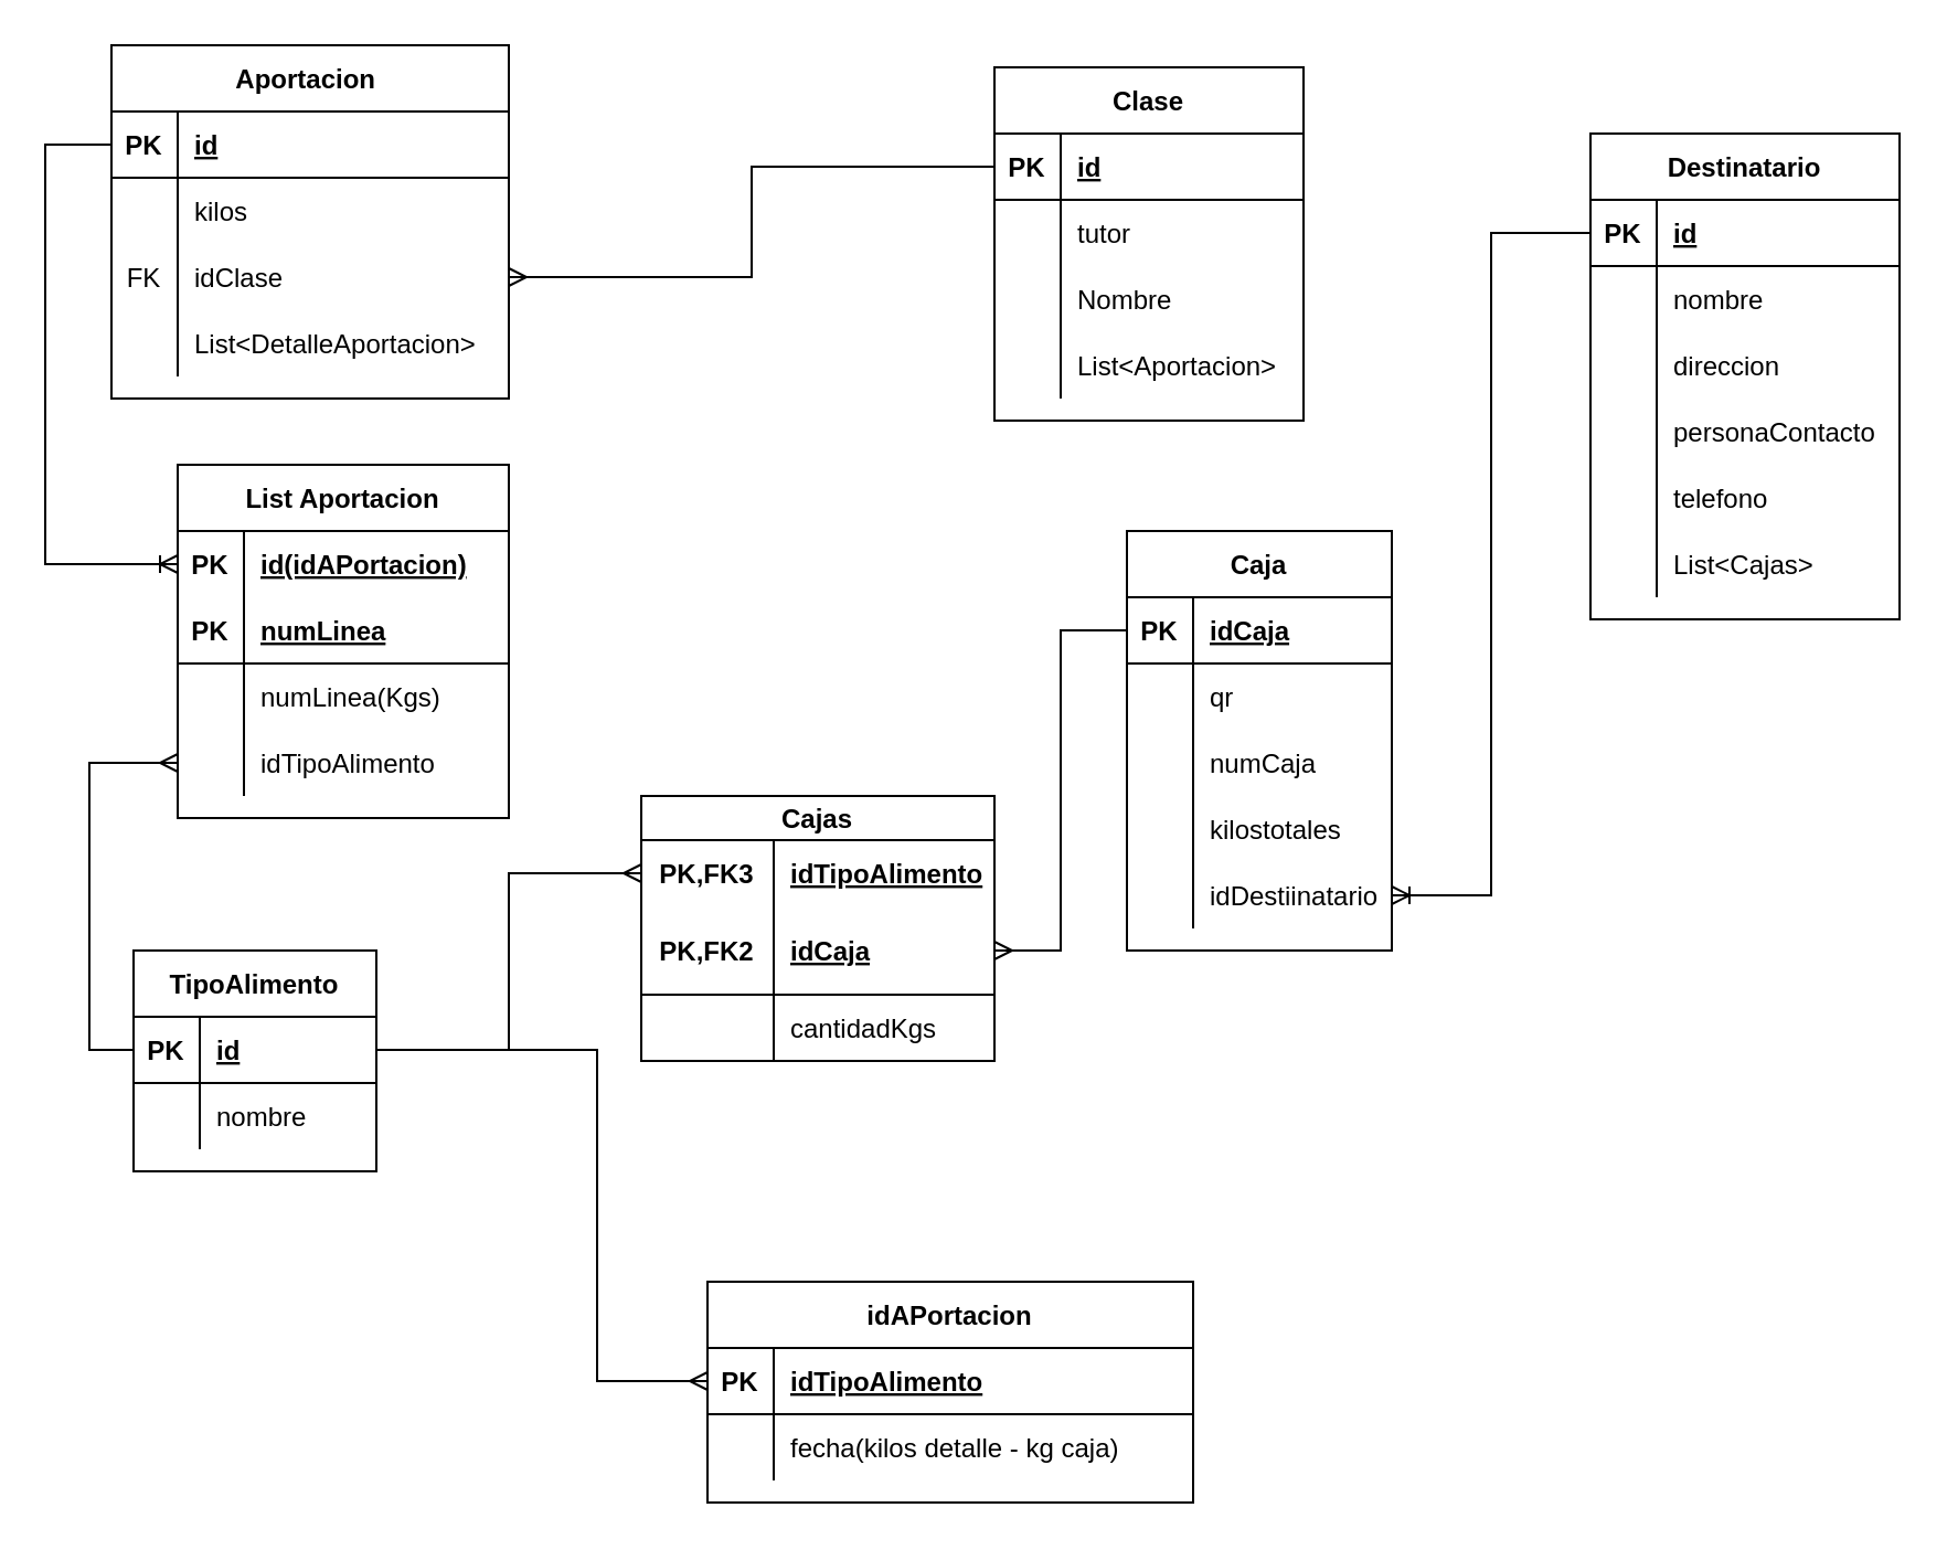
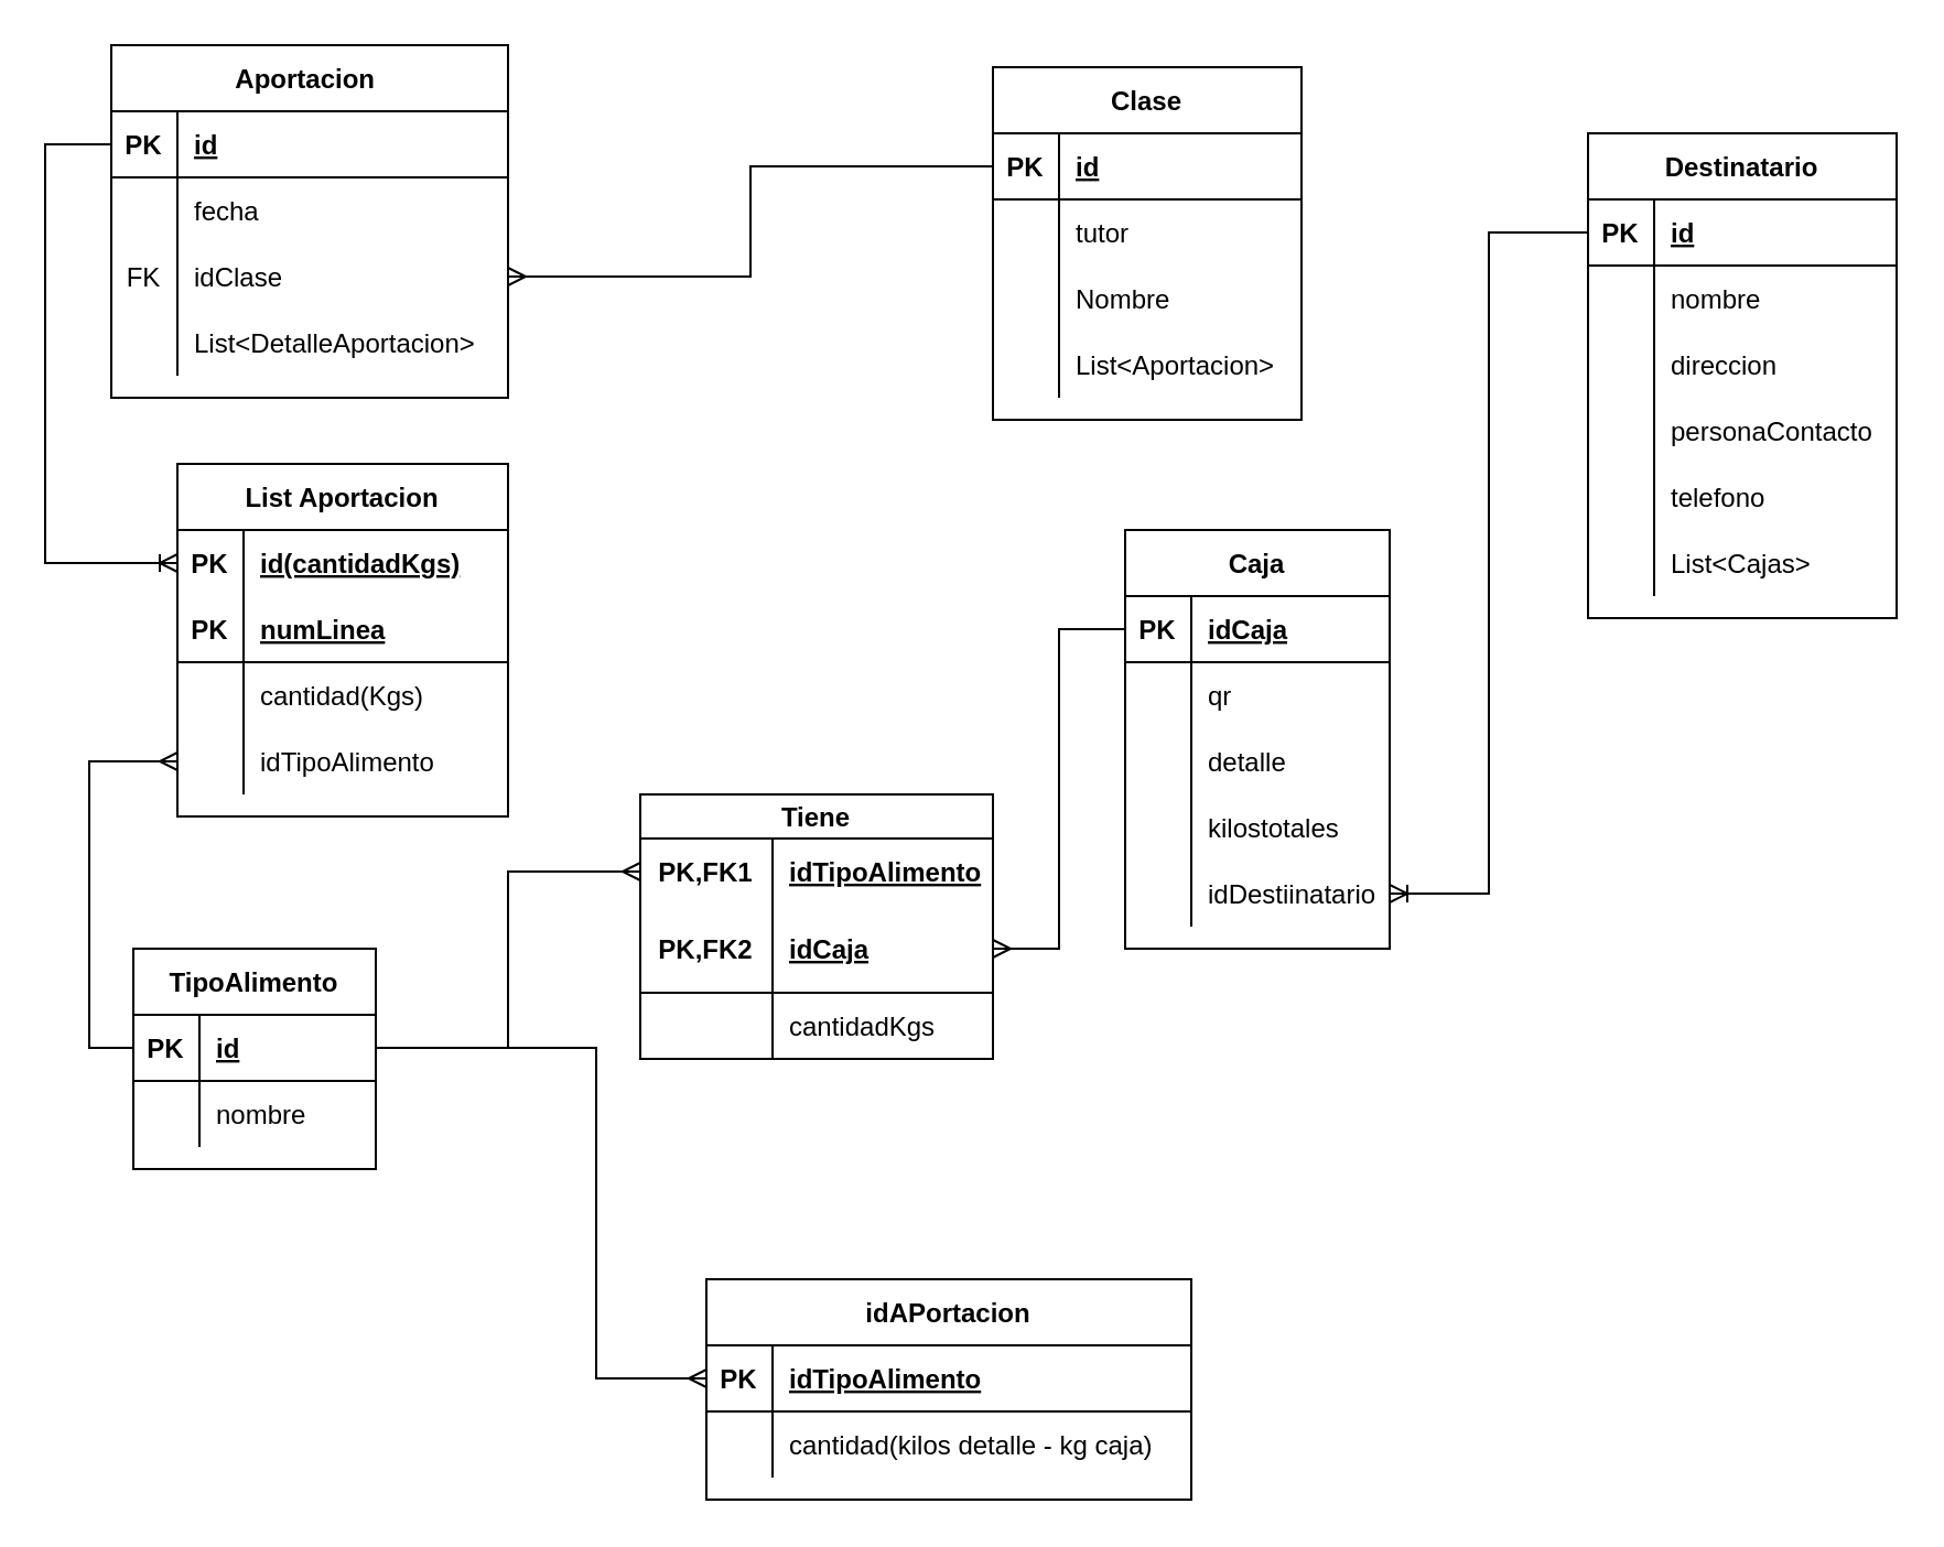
- <mxCell id="8" value="kilos" style="shape=partialRectangle;connectable=0;fillColor=none;top=0;left=0;bottom=0;right=0;align=left;spacingLeft=6;overflow=hidden;" vertex="1" parent="6"><mxGeometry x="30" width="150" height="30" as="geometry"><mxRectangle width="150" height="30" as="alternateBounds" /></mxGeometry></mxCell>
+ <mxCell id="8" value="fecha" style="shape=partialRectangle;connectable=0;fillColor=none;top=0;left=0;bottom=0;right=0;align=left;spacingLeft=6;overflow=hidden;" vertex="1" parent="6"><mxGeometry x="30" width="150" height="30" as="geometry"><mxRectangle width="150" height="30" as="alternateBounds" /></mxGeometry></mxCell>
- <mxCell id="32" value="id(idAPortacion)" style="shape=partialRectangle;connectable=0;fillColor=none;top=0;left=0;bottom=0;right=0;align=left;spacingLeft=6;fontStyle=5;overflow=hidden;" vertex="1" parent="30"><mxGeometry x="30" width="120" height="30" as="geometry"><mxRectangle width="120" height="30" as="alternateBounds" /></mxGeometry></mxCell>
+ <mxCell id="32" value="id(cantidadKgs)" style="shape=partialRectangle;connectable=0;fillColor=none;top=0;left=0;bottom=0;right=0;align=left;spacingLeft=6;fontStyle=5;overflow=hidden;" vertex="1" parent="30"><mxGeometry x="30" width="120" height="30" as="geometry"><mxRectangle width="120" height="30" as="alternateBounds" /></mxGeometry></mxCell>
- <mxCell id="38" value="numLinea(Kgs)" style="shape=partialRectangle;connectable=0;fillColor=none;top=0;left=0;bottom=0;right=0;align=left;spacingLeft=6;overflow=hidden;" vertex="1" parent="36"><mxGeometry x="30" width="120" height="30" as="geometry"><mxRectangle width="120" height="30" as="alternateBounds" /></mxGeometry></mxCell>
+ <mxCell id="38" value="cantidad(Kgs)" style="shape=partialRectangle;connectable=0;fillColor=none;top=0;left=0;bottom=0;right=0;align=left;spacingLeft=6;overflow=hidden;" vertex="1" parent="36"><mxGeometry x="30" width="120" height="30" as="geometry"><mxRectangle width="120" height="30" as="alternateBounds" /></mxGeometry></mxCell>
- <mxCell id="70" value="numCaja" style="shape=partialRectangle;connectable=0;fillColor=none;top=0;left=0;bottom=0;right=0;align=left;spacingLeft=6;overflow=hidden;" vertex="1" parent="68"><mxGeometry x="30" width="90" height="30" as="geometry"><mxRectangle width="90" height="30" as="alternateBounds" /></mxGeometry></mxCell>
+ <mxCell id="70" value="detalle" style="shape=partialRectangle;connectable=0;fillColor=none;top=0;left=0;bottom=0;right=0;align=left;spacingLeft=6;overflow=hidden;" vertex="1" parent="68"><mxGeometry x="30" width="90" height="30" as="geometry"><mxRectangle width="90" height="30" as="alternateBounds" /></mxGeometry></mxCell>
- <mxCell id="87" value="Cajas" style="shape=table;startSize=20;container=1;collapsible=1;childLayout=tableLayout;fixedRows=1;rowLines=0;fontStyle=1;align=center;resizeLast=1;strokeColor=default;" vertex="1" parent="1"><mxGeometry x="290" y="360" width="160" height="120" as="geometry" /></mxCell>
+ <mxCell id="87" value="Tiene" style="shape=table;startSize=20;container=1;collapsible=1;childLayout=tableLayout;fixedRows=1;rowLines=0;fontStyle=1;align=center;resizeLast=1;strokeColor=default;" vertex="1" parent="1"><mxGeometry x="290" y="360" width="160" height="120" as="geometry" /></mxCell>
- <mxCell id="89" value="PK,FK3" style="shape=partialRectangle;connectable=0;fillColor=none;top=0;left=0;bottom=0;right=0;fontStyle=1;overflow=hidden;strokeColor=default;" vertex="1" parent="88"><mxGeometry width="60" height="30" as="geometry"><mxRectangle width="60" height="30" as="alternateBounds" /></mxGeometry></mxCell>
+ <mxCell id="89" value="PK,FK1" style="shape=partialRectangle;connectable=0;fillColor=none;top=0;left=0;bottom=0;right=0;fontStyle=1;overflow=hidden;strokeColor=default;" vertex="1" parent="88"><mxGeometry width="60" height="30" as="geometry"><mxRectangle width="60" height="30" as="alternateBounds" /></mxGeometry></mxCell>
- <mxCell id="106" value="fecha(kilos detalle - kg caja)" style="shape=partialRectangle;connectable=0;fillColor=none;top=0;left=0;bottom=0;right=0;align=left;spacingLeft=6;overflow=hidden;strokeColor=default;" vertex="1" parent="104"><mxGeometry x="30" width="190" height="30" as="geometry"><mxRectangle width="190" height="30" as="alternateBounds" /></mxGeometry></mxCell>
+ <mxCell id="106" value="cantidad(kilos detalle - kg caja)" style="shape=partialRectangle;connectable=0;fillColor=none;top=0;left=0;bottom=0;right=0;align=left;spacingLeft=6;overflow=hidden;strokeColor=default;" vertex="1" parent="104"><mxGeometry x="30" width="190" height="30" as="geometry"><mxRectangle width="190" height="30" as="alternateBounds" /></mxGeometry></mxCell>
